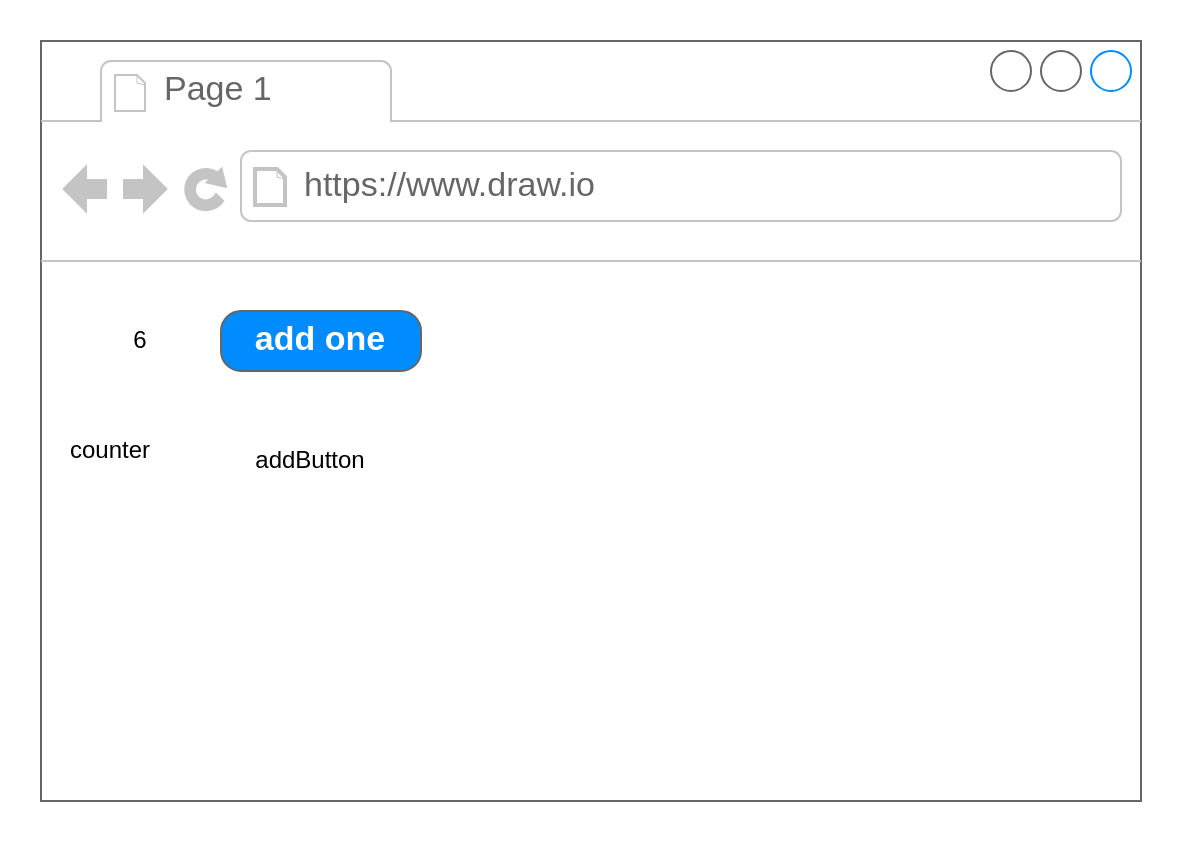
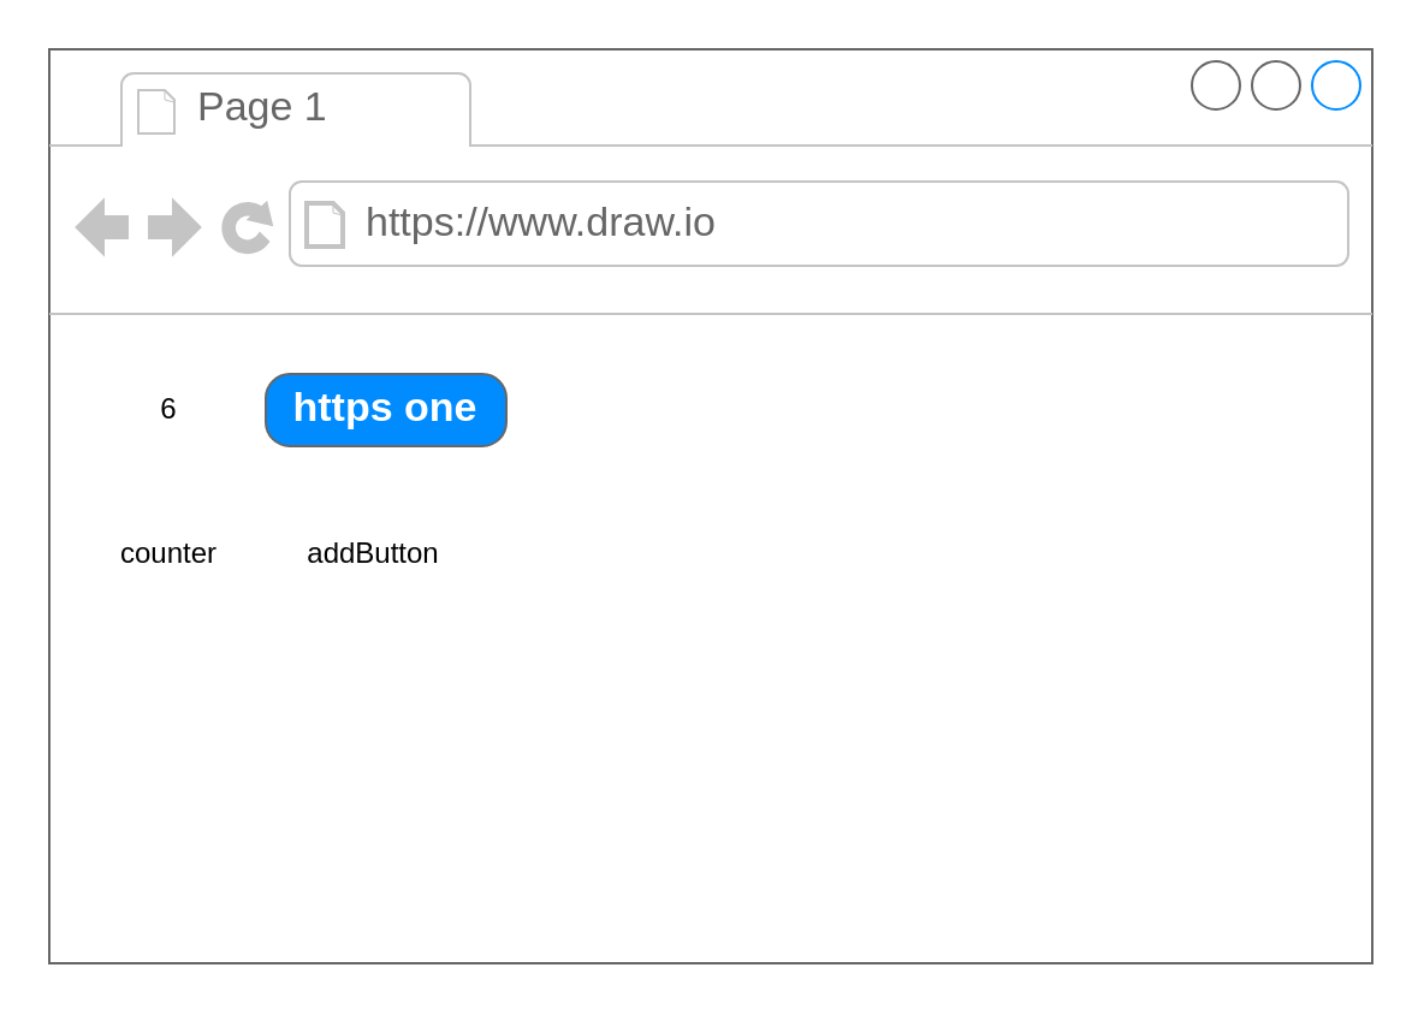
- <mxCell id="5" value="add one" style="strokeWidth=1;shadow=0;dashed=0;align=center;html=1;shape=mxgraph.mockup.buttons.button;strokeColor=#666666;fontColor=#ffffff;mainText=;buttonStyle=round;fontSize=17;fontStyle=1;fillColor=#008cff;whiteSpace=wrap;" vertex="1" parent="2"><mxGeometry x="90" y="135" width="100" height="30" as="geometry" /></mxCell>
+ <mxCell id="5" value="https one" style="strokeWidth=1;shadow=0;dashed=0;align=center;html=1;shape=mxgraph.mockup.buttons.button;strokeColor=#666666;fontColor=#ffffff;mainText=;buttonStyle=round;fontSize=17;fontStyle=1;fillColor=#008cff;whiteSpace=wrap;" vertex="1" parent="2"><mxGeometry x="90" y="135" width="100" height="30" as="geometry" /></mxCell>
- <mxCell id="7" value="counter" style="text;html=1;strokeColor=none;fillColor=none;align=center;verticalAlign=middle;whiteSpace=wrap;rounded=0;" vertex="1" parent="2"><mxGeometry x="15" y="195" width="40" height="20" as="geometry" /></mxCell>
+ <mxCell id="7" value="counter" style="text;html=1;strokeColor=none;fillColor=none;align=center;verticalAlign=middle;whiteSpace=wrap;rounded=0;" vertex="1" parent="2"><mxGeometry x="30" y="200" width="40" height="20" as="geometry" /></mxCell>
